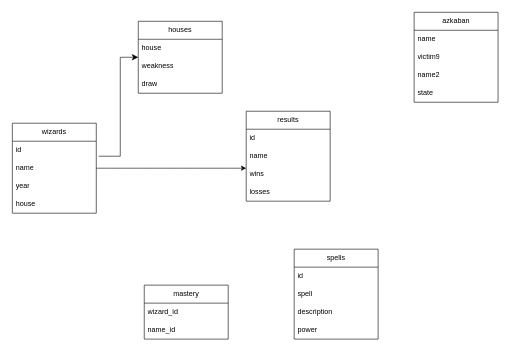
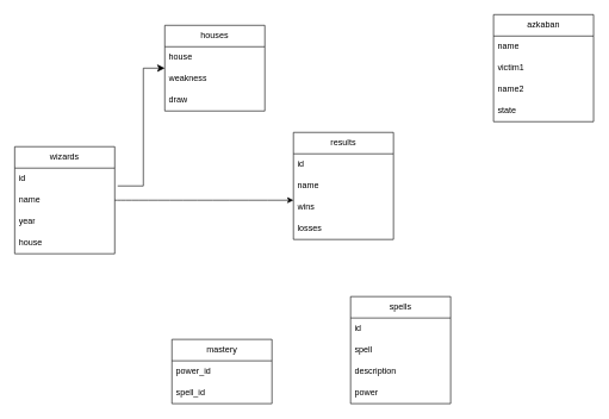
- <mxCell id="22" value="victim9" style="text;strokeColor=none;fillColor=none;align=left;verticalAlign=middle;spacingLeft=4;spacingRight=4;overflow=hidden;points=[[0,0.5],[1,0.5]];portConstraint=eastwest;rotatable=0;whiteSpace=wrap;html=1;" vertex="1" parent="20"><mxGeometry y="60" width="140" height="30" as="geometry" /></mxCell>
+ <mxCell id="22" value="victim1" style="text;strokeColor=none;fillColor=none;align=left;verticalAlign=middle;spacingLeft=4;spacingRight=4;overflow=hidden;points=[[0,0.5],[1,0.5]];portConstraint=eastwest;rotatable=0;whiteSpace=wrap;html=1;" vertex="1" parent="20"><mxGeometry y="60" width="140" height="30" as="geometry" /></mxCell>
- <mxCell id="8" value="wizard_id" style="text;strokeColor=none;fillColor=none;align=left;verticalAlign=middle;spacingLeft=4;spacingRight=4;overflow=hidden;points=[[0,0.5],[1,0.5]];portConstraint=eastwest;rotatable=0;whiteSpace=wrap;html=1;" vertex="1" parent="7"><mxGeometry y="30" width="140" height="30" as="geometry" /></mxCell>
+ <mxCell id="8" value="power_id" style="text;strokeColor=none;fillColor=none;align=left;verticalAlign=middle;spacingLeft=4;spacingRight=4;overflow=hidden;points=[[0,0.5],[1,0.5]];portConstraint=eastwest;rotatable=0;whiteSpace=wrap;html=1;" vertex="1" parent="7"><mxGeometry y="30" width="140" height="30" as="geometry" /></mxCell>
- <mxCell id="9" value="name_id" style="text;strokeColor=none;fillColor=none;align=left;verticalAlign=middle;spacingLeft=4;spacingRight=4;overflow=hidden;points=[[0,0.5],[1,0.5]];portConstraint=eastwest;rotatable=0;whiteSpace=wrap;html=1;" vertex="1" parent="7"><mxGeometry y="60" width="140" height="30" as="geometry" /></mxCell>
+ <mxCell id="9" value="spell_id" style="text;strokeColor=none;fillColor=none;align=left;verticalAlign=middle;spacingLeft=4;spacingRight=4;overflow=hidden;points=[[0,0.5],[1,0.5]];portConstraint=eastwest;rotatable=0;whiteSpace=wrap;html=1;" vertex="1" parent="7"><mxGeometry y="60" width="140" height="30" as="geometry" /></mxCell>
